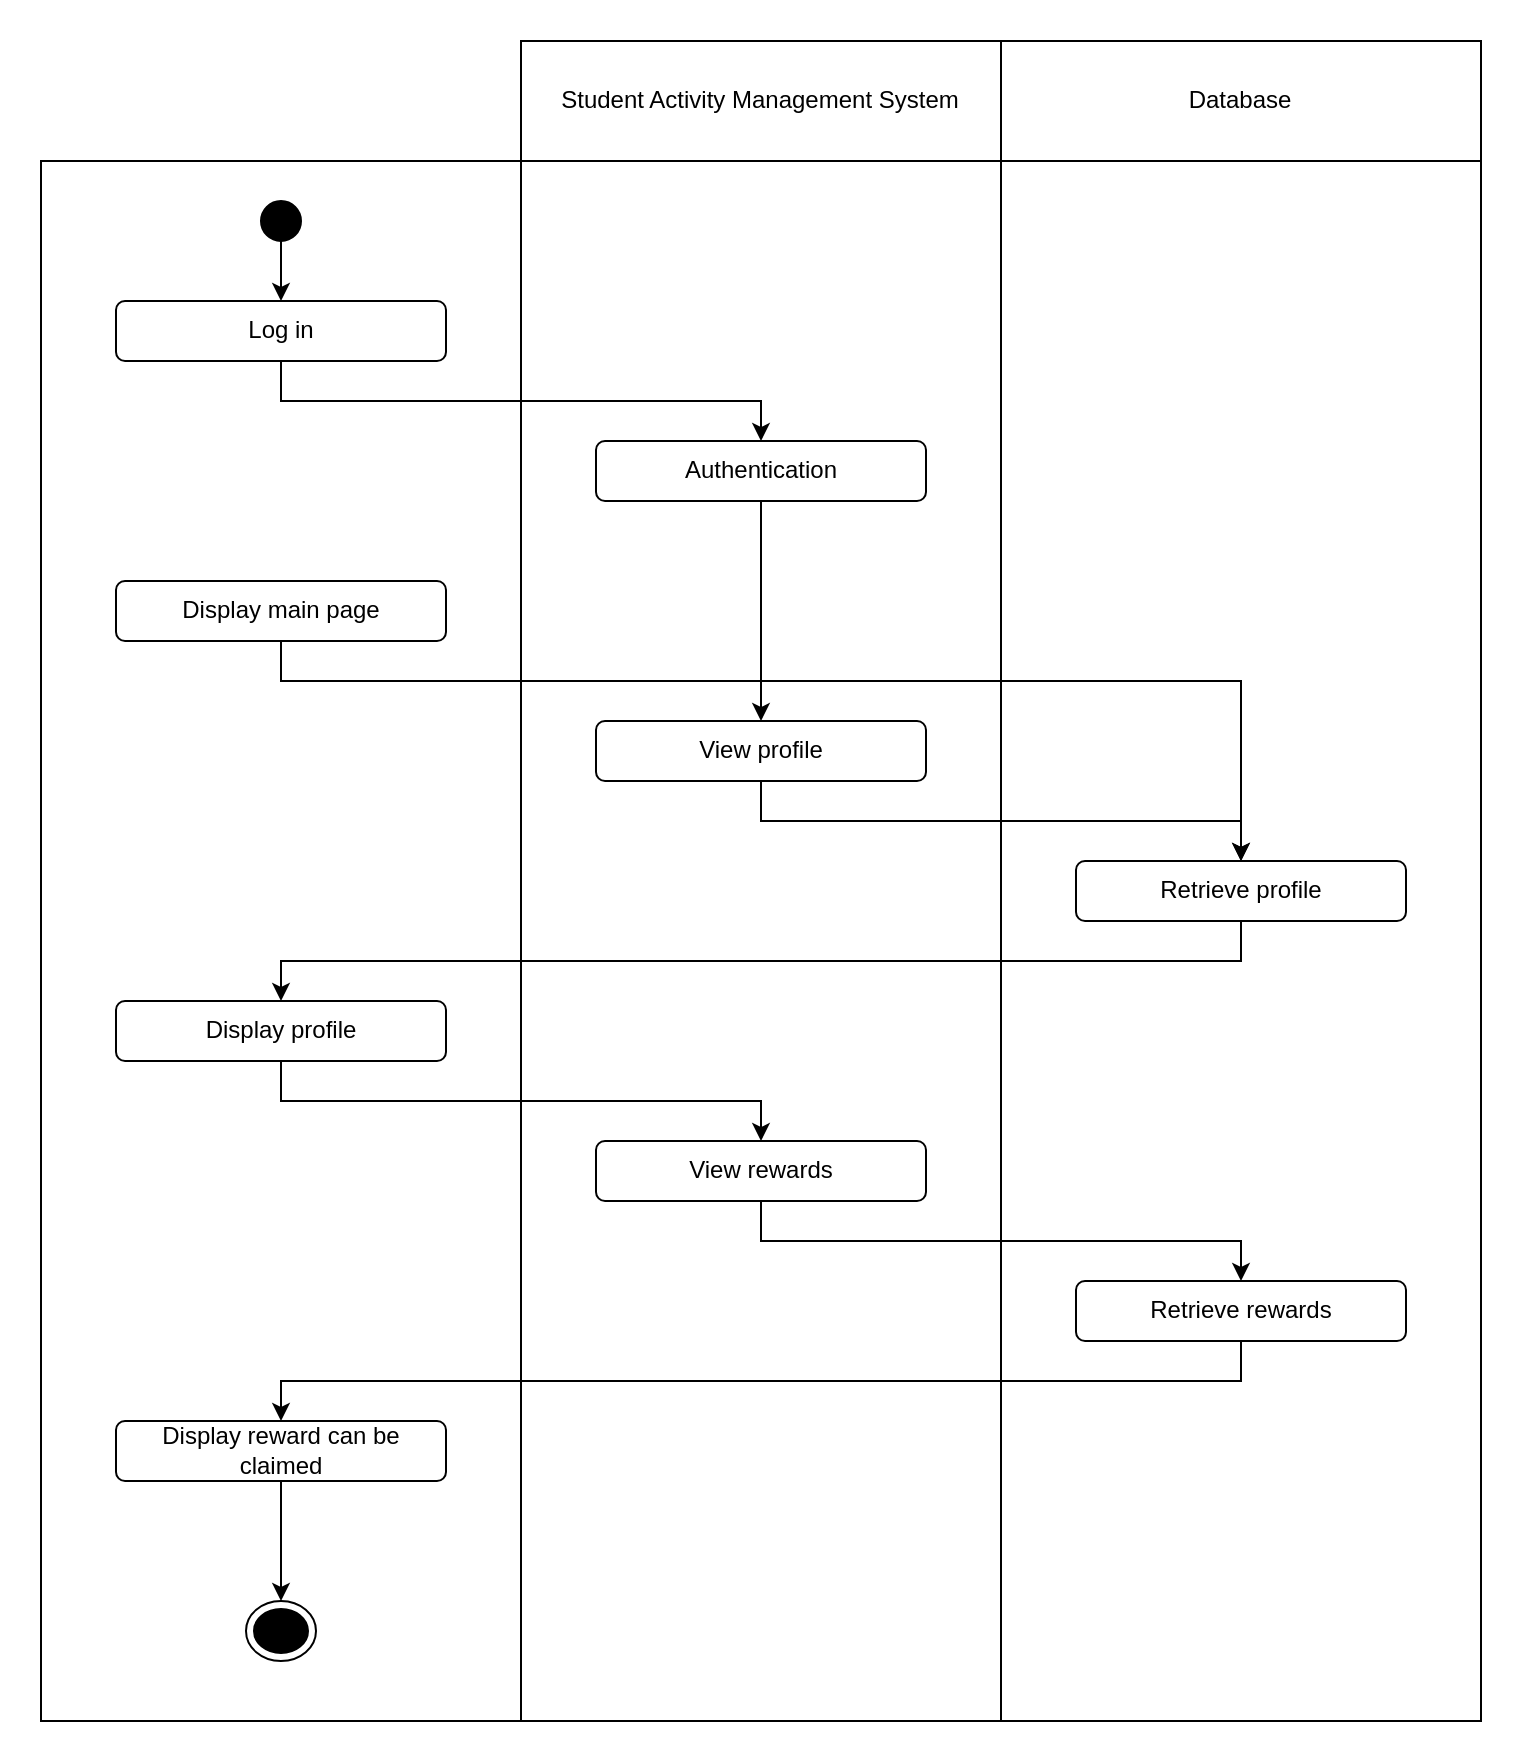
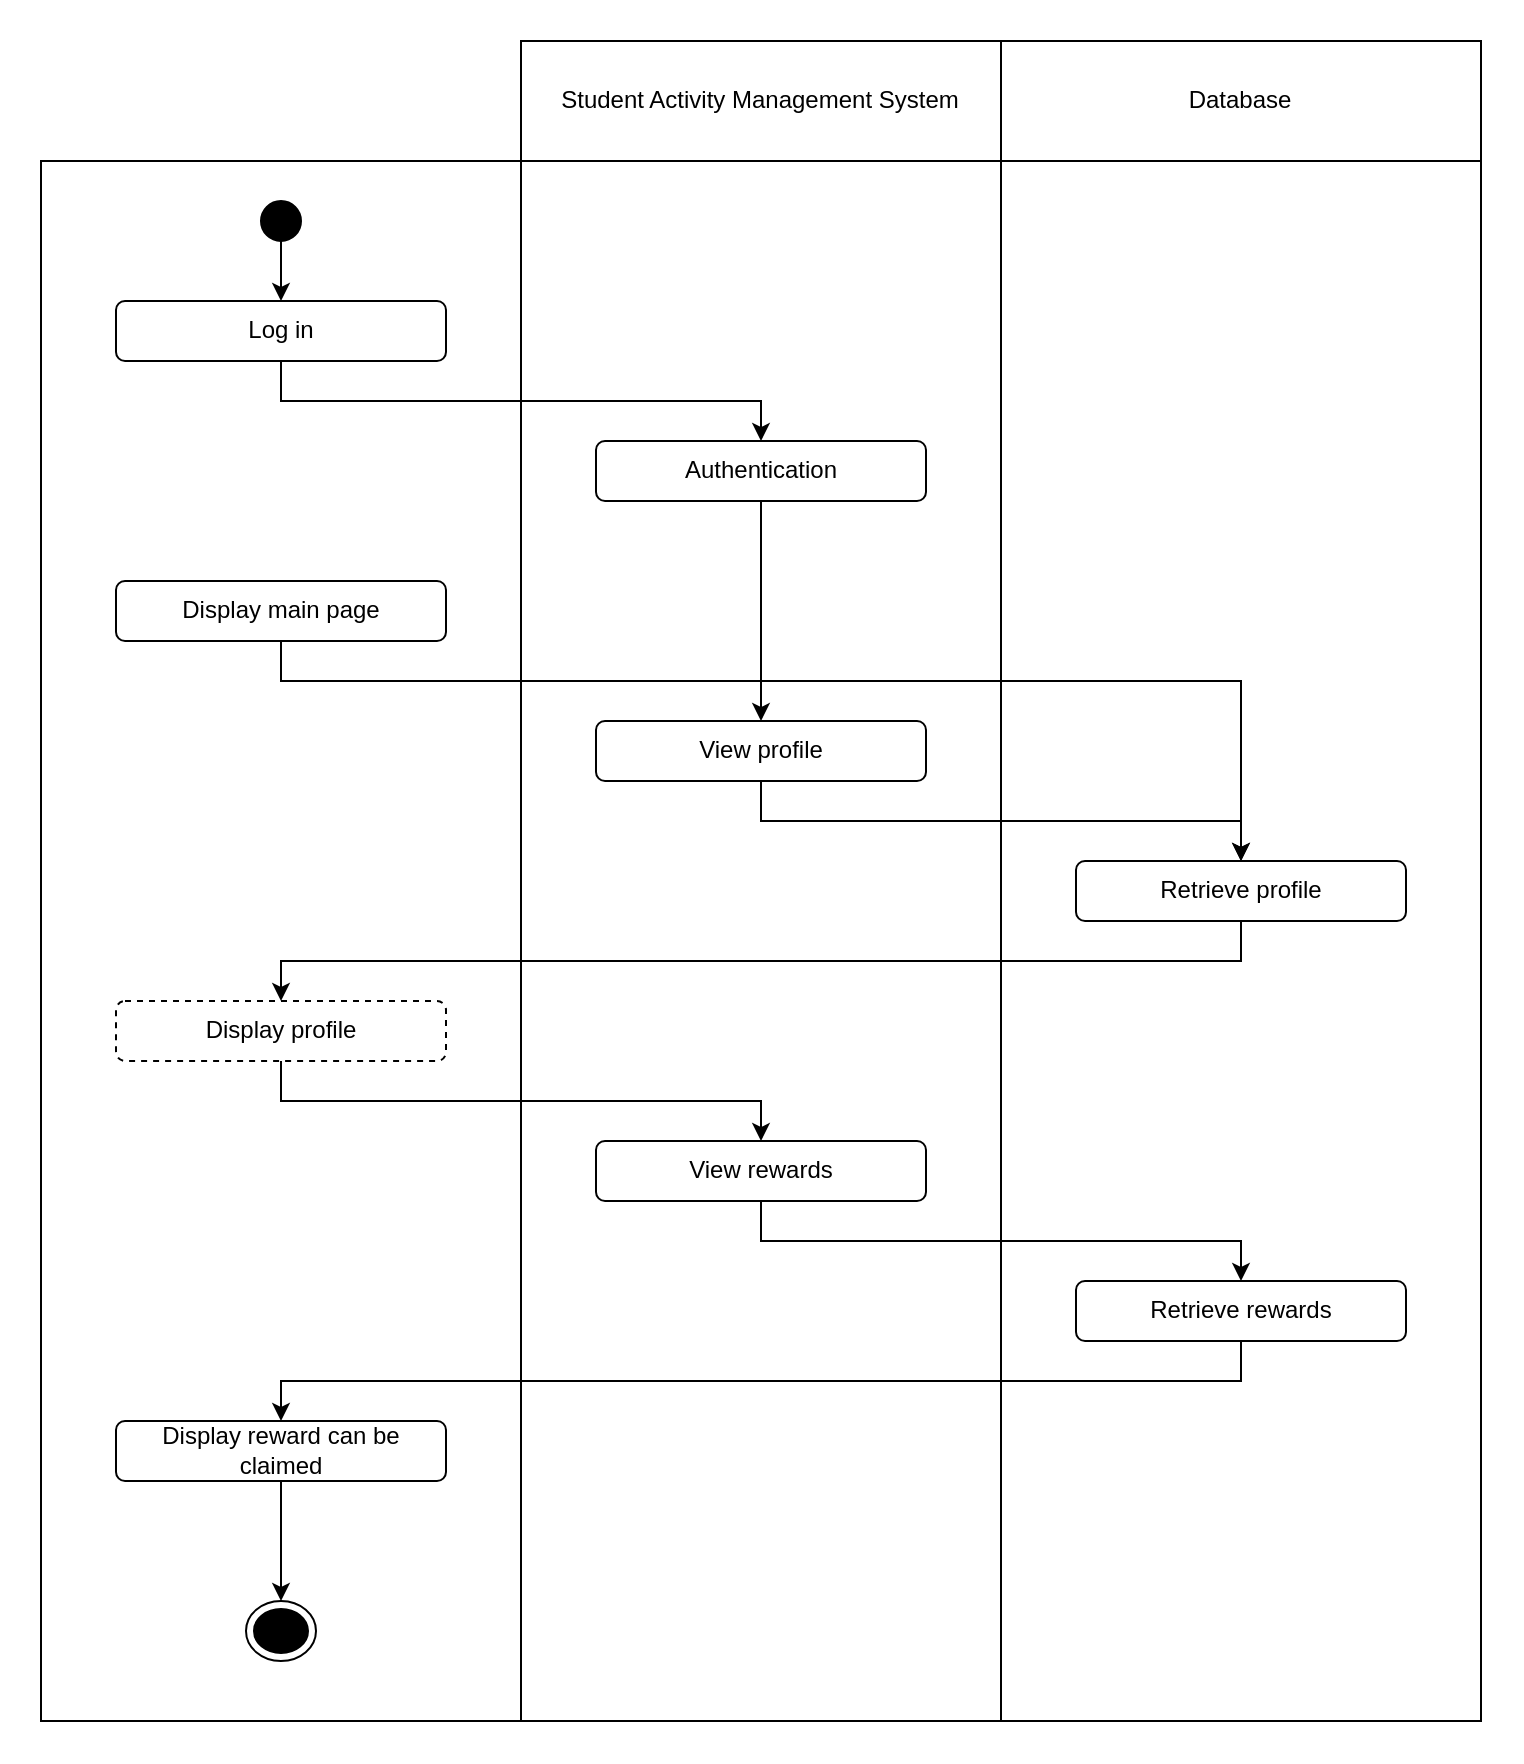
- <mxCell id="21" value="Display profile" style="rounded=1;whiteSpace=wrap;html=1;" vertex="1" parent="1"><mxGeometry x="57.5" y="500" width="165" height="30" as="geometry" /></mxCell>
+ <mxCell id="21" value="Display profile" style="rounded=1;whiteSpace=wrap;html=1;dashed=1;" vertex="1" parent="1"><mxGeometry x="57.5" y="500" width="165" height="30" as="geometry" /></mxCell>
